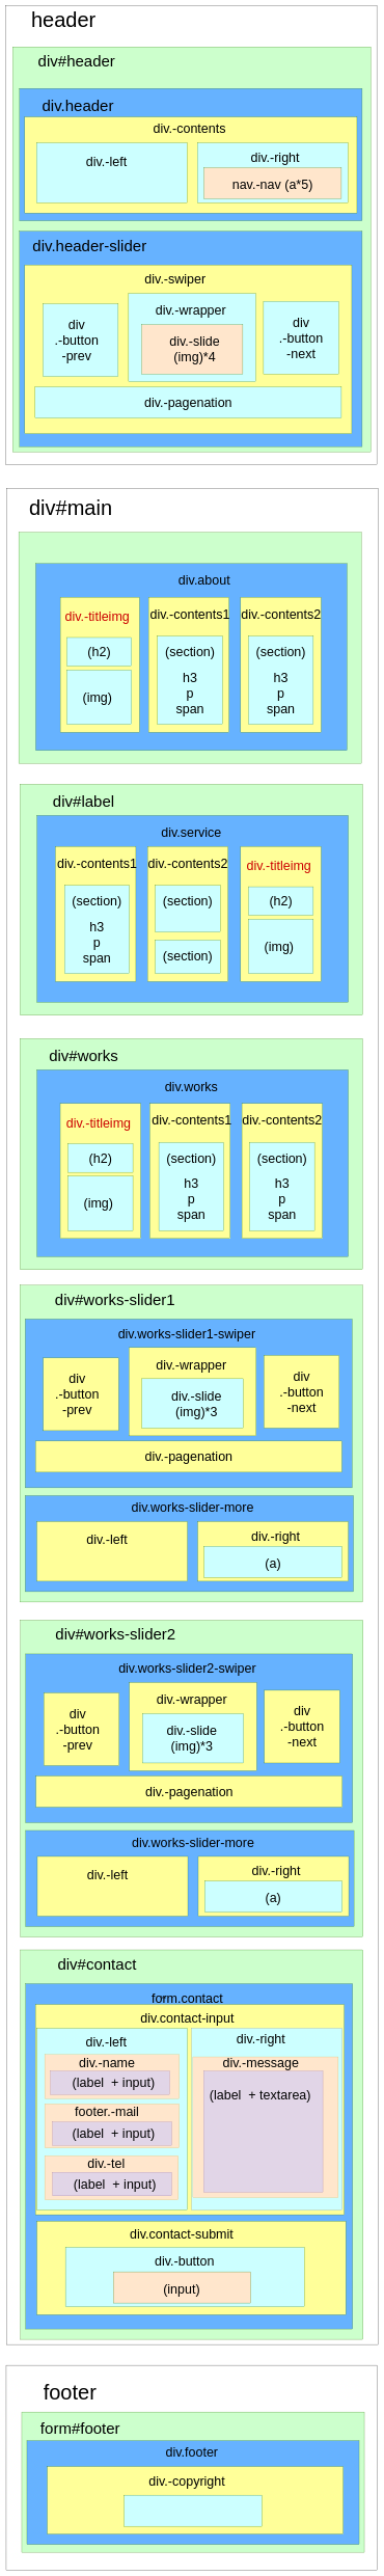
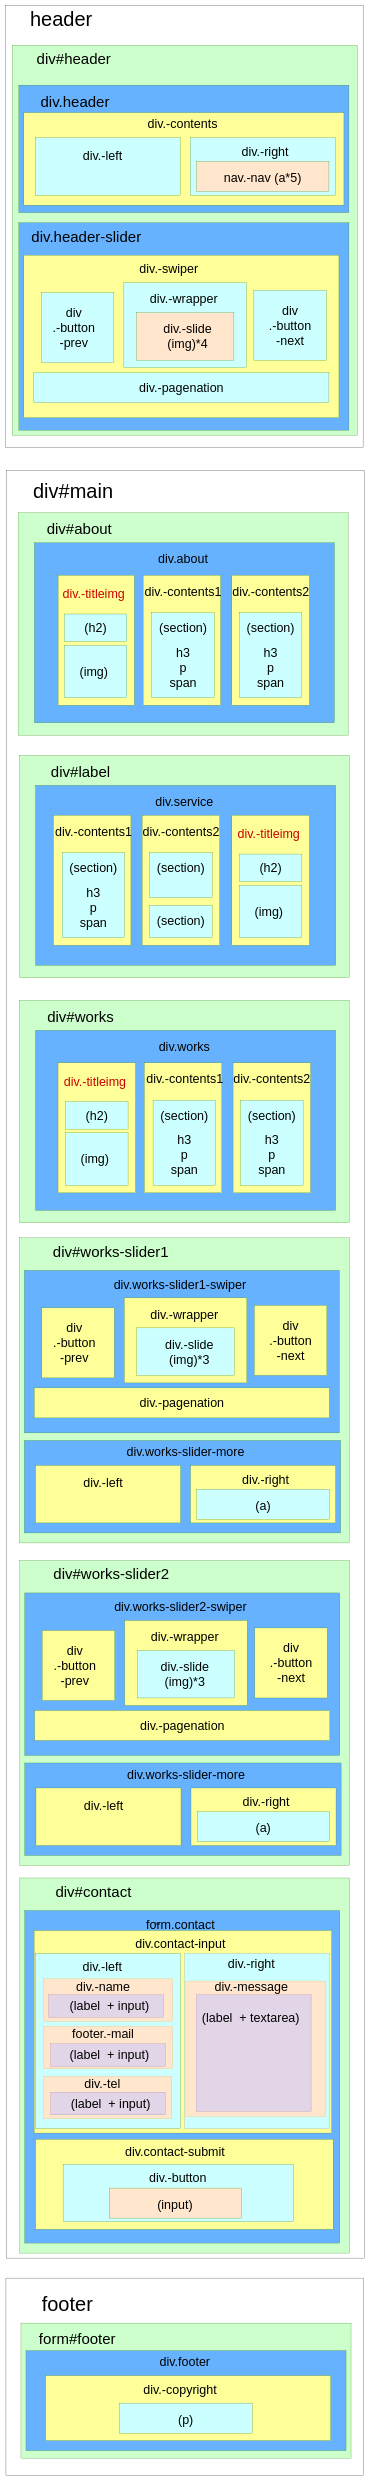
- <mxCell id="14" value="div#main" style="text;html=1;align=center;verticalAlign=middle;whiteSpace=wrap;rounded=0;fontColor=#000000;fontSize=80;" parent="1" vertex="1"><mxGeometry x="51" y="1900" width="440" height="110" as="geometry" /></mxCell>
+ <mxCell id="14" value="div#main" style="text;html=1;align=center;verticalAlign=middle;whiteSpace=wrap;rounded=0;fontColor=#000000;fontSize=80;" parent="1" vertex="1"><mxGeometry x="71" y="1910" width="440" height="110" as="geometry" /></mxCell>
+ <mxCell id="39" value="div#about" style="text;html=1;align=center;verticalAlign=middle;whiteSpace=wrap;rounded=0;fontColor=#000000;fontSize=60;" parent="1" vertex="1"><mxGeometry x="96" y="2060" width="440" height="110" as="geometry" /></mxCell>
- <mxCell id="43" value="div.about" style="text;html=1;align=center;verticalAlign=middle;whiteSpace=wrap;rounded=0;fontColor=#000000;fontSize=50;" parent="1" vertex="1"><mxGeometry x="566" y="2180" width="440" height="110" as="geometry" /></mxCell>
+ <mxCell id="43" value="div.about" style="text;html=1;align=center;verticalAlign=middle;whiteSpace=wrap;rounded=0;fontColor=#000000;fontSize=50;" parent="1" vertex="1"><mxGeometry x="511" y="2180" width="440" height="110" as="geometry" /></mxCell>
+ <mxCell id="152" value="(p)" style="text;html=1;align=center;verticalAlign=middle;whiteSpace=wrap;rounded=0;fontColor=#000000;fontSize=50;" parent="1" vertex="1"><mxGeometry x="626.5" y="9620" width="228.5" height="110" as="geometry" /></mxCell>
